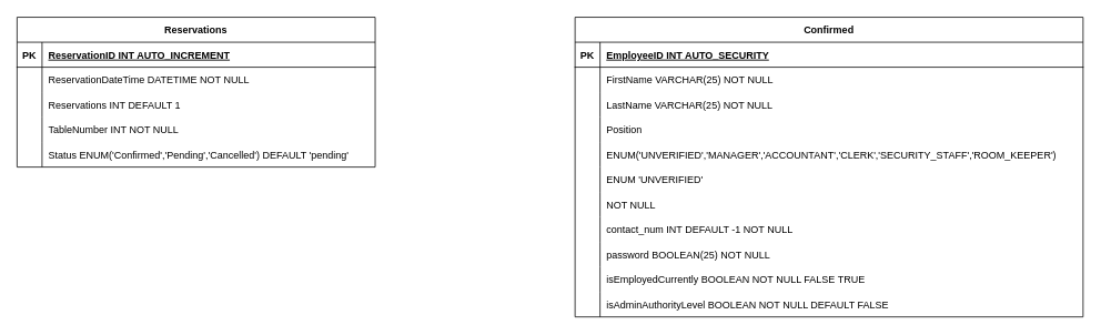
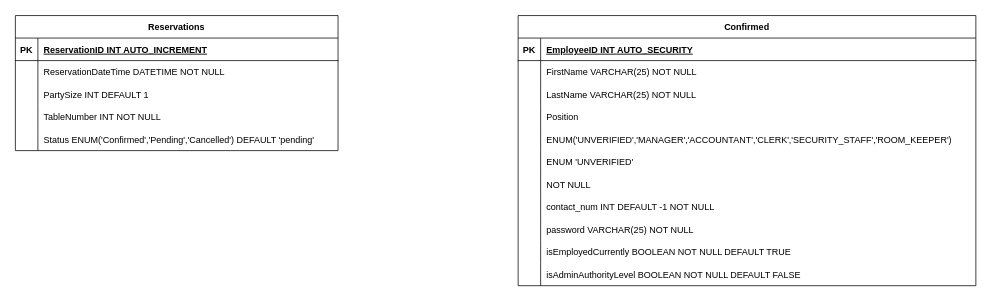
- <mxCell id="45" value="Reservations INT DEFAULT 1" style="shape=partialRectangle;overflow=hidden;connectable=0;fillColor=none;align=left;strokeColor=inherit;top=0;left=0;bottom=0;right=0;spacingLeft=6;" vertex="1" parent="43"><mxGeometry x="30" width="400" height="30" as="geometry"><mxRectangle width="400" height="30" as="alternateBounds" /></mxGeometry></mxCell>
+ <mxCell id="45" value="PartySize INT DEFAULT 1" style="shape=partialRectangle;overflow=hidden;connectable=0;fillColor=none;align=left;strokeColor=inherit;top=0;left=0;bottom=0;right=0;spacingLeft=6;" vertex="1" parent="43"><mxGeometry x="30" width="400" height="30" as="geometry"><mxRectangle width="400" height="30" as="alternateBounds" /></mxGeometry></mxCell>
- <mxCell id="29" value="password BOOLEAN(25) NOT NULL" style="shape=partialRectangle;overflow=hidden;connectable=0;fillColor=none;align=left;strokeColor=inherit;top=0;left=0;bottom=0;right=0;spacingLeft=6;" vertex="1" parent="27"><mxGeometry x="30" width="580" height="30" as="geometry"><mxRectangle width="580" height="30" as="alternateBounds" /></mxGeometry></mxCell>
+ <mxCell id="29" value="password VARCHAR(25) NOT NULL" style="shape=partialRectangle;overflow=hidden;connectable=0;fillColor=none;align=left;strokeColor=inherit;top=0;left=0;bottom=0;right=0;spacingLeft=6;" vertex="1" parent="27"><mxGeometry x="30" width="580" height="30" as="geometry"><mxRectangle width="580" height="30" as="alternateBounds" /></mxGeometry></mxCell>
- <mxCell id="32" value="isEmployedCurrently BOOLEAN NOT NULL FALSE TRUE" style="shape=partialRectangle;overflow=hidden;connectable=0;fillColor=none;align=left;strokeColor=inherit;top=0;left=0;bottom=0;right=0;spacingLeft=6;" vertex="1" parent="30"><mxGeometry x="30" width="580" height="30" as="geometry"><mxRectangle width="580" height="30" as="alternateBounds" /></mxGeometry></mxCell>
+ <mxCell id="32" value="isEmployedCurrently BOOLEAN NOT NULL DEFAULT TRUE" style="shape=partialRectangle;overflow=hidden;connectable=0;fillColor=none;align=left;strokeColor=inherit;top=0;left=0;bottom=0;right=0;spacingLeft=6;" vertex="1" parent="30"><mxGeometry x="30" width="580" height="30" as="geometry"><mxRectangle width="580" height="30" as="alternateBounds" /></mxGeometry></mxCell>
